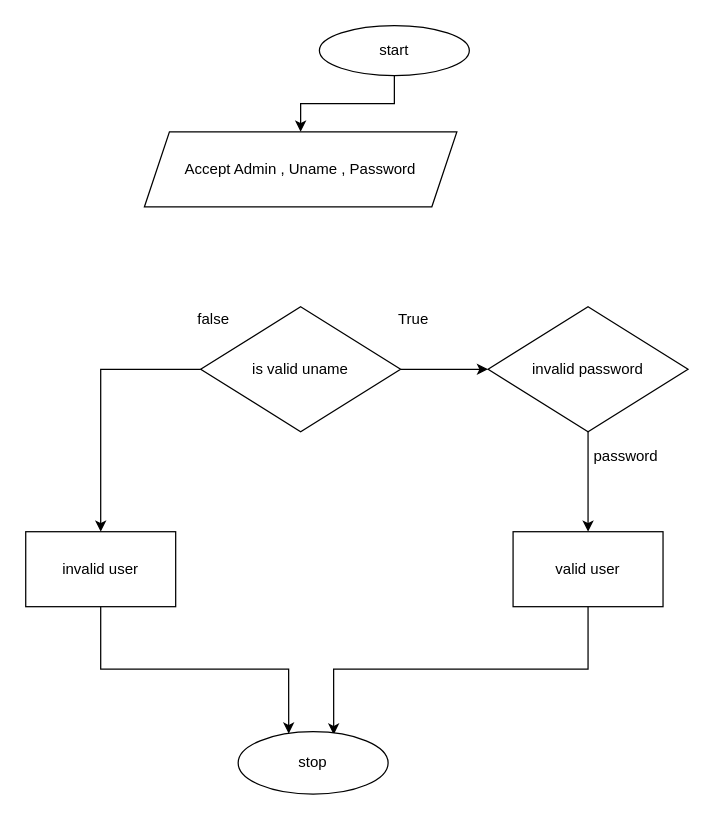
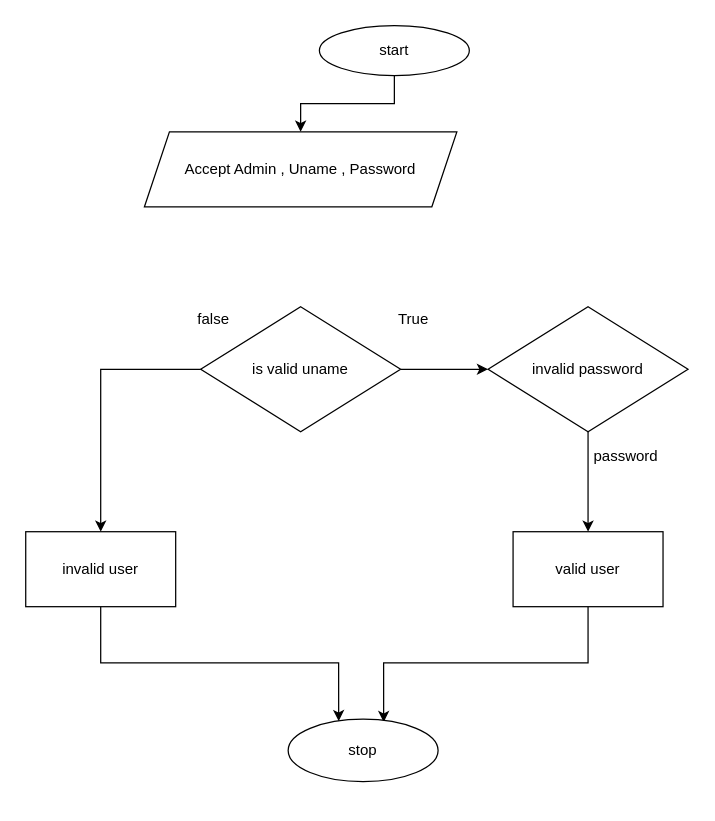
- <mxCell id="12" value="stop" style="ellipse;whiteSpace=wrap;html=1;" vertex="1" parent="1"><mxGeometry x="190" y="585" width="120" height="50" as="geometry" /></mxCell>
+ <mxCell id="12" value="stop" style="ellipse;whiteSpace=wrap;html=1;" vertex="1" parent="1"><mxGeometry x="230" y="575" width="120" height="50" as="geometry" /></mxCell>
